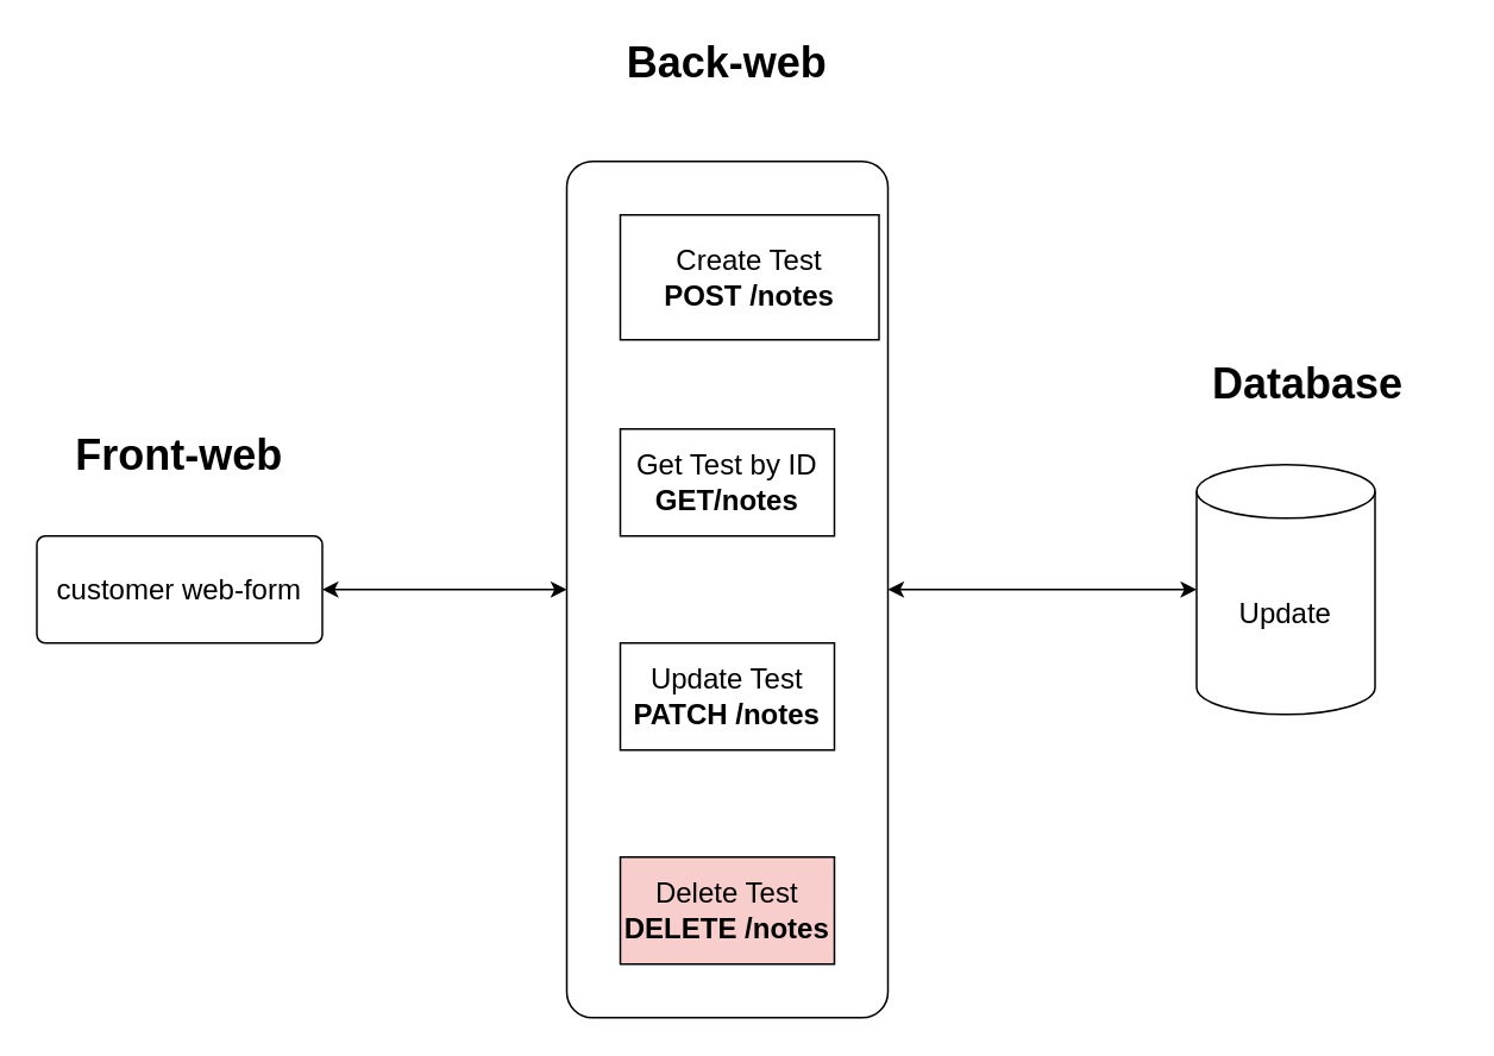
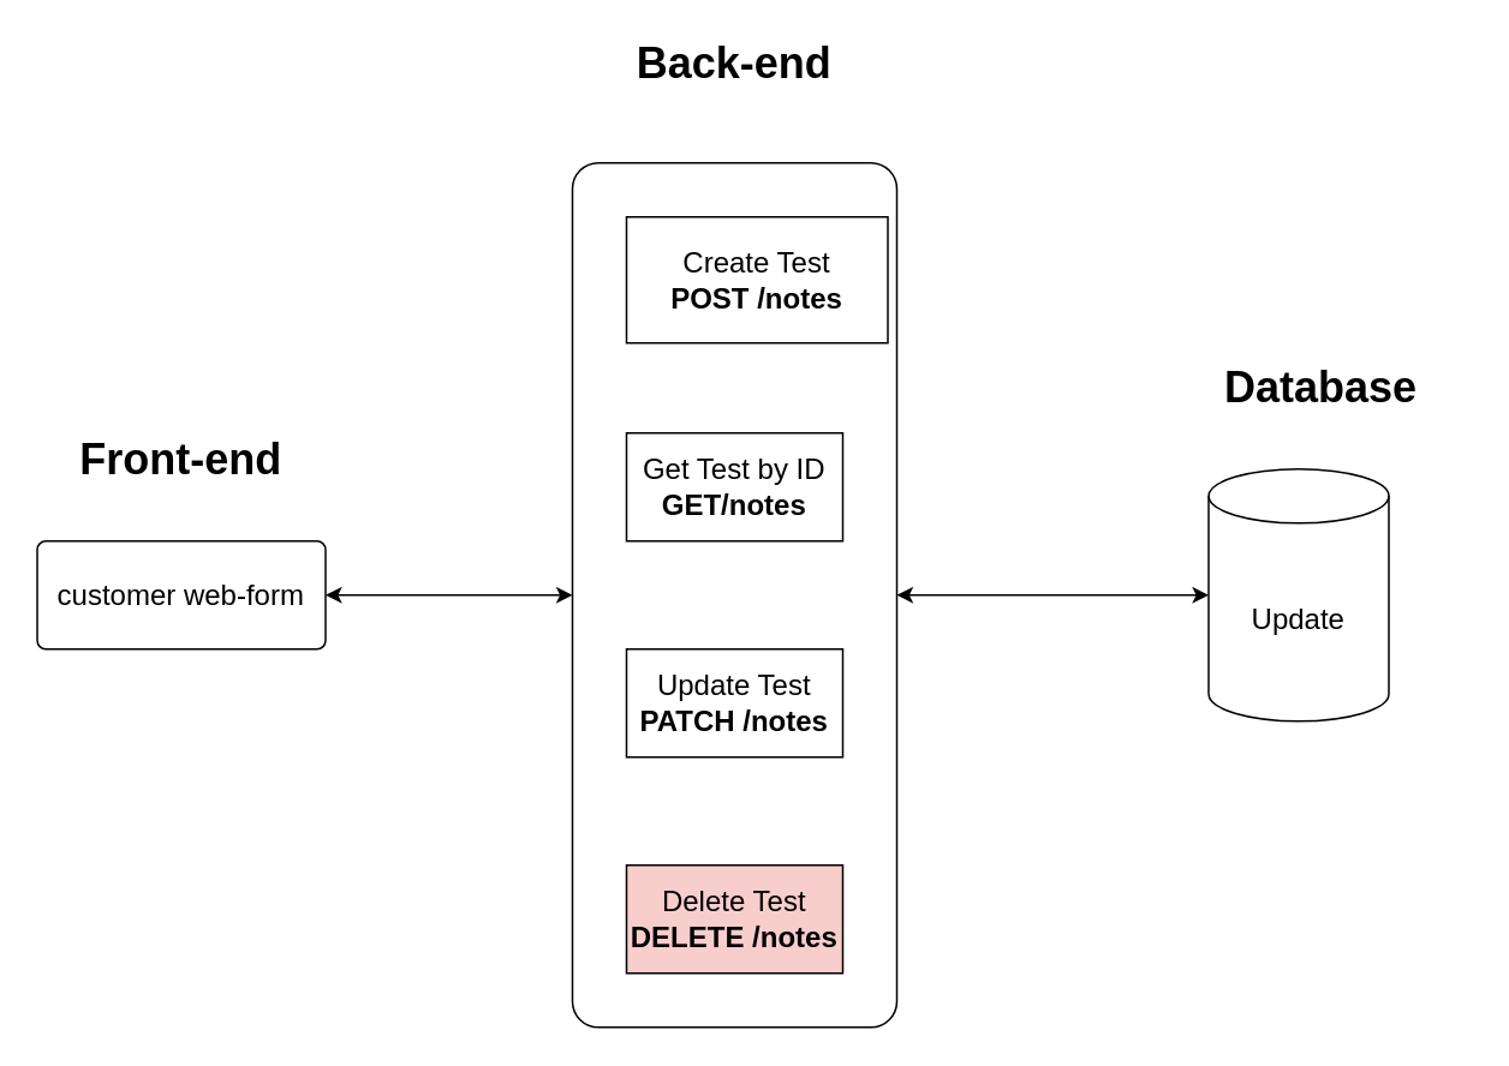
- <mxCell id="10" value="&lt;font style=&quot;font-size: 24px;&quot;&gt;Back-web&lt;/font&gt;" style="text;html=1;align=center;verticalAlign=middle;whiteSpace=wrap;rounded=0;fontStyle=1" vertex="1" parent="1"><mxGeometry x="342" y="20" width="130" height="30" as="geometry" /></mxCell>
+ <mxCell id="10" value="&lt;font style=&quot;font-size: 24px;&quot;&gt;Back-end&lt;/font&gt;" style="text;html=1;align=center;verticalAlign=middle;whiteSpace=wrap;rounded=0;fontStyle=1" vertex="1" parent="1"><mxGeometry x="342" y="20" width="130" height="30" as="geometry" /></mxCell>
- <mxCell id="9" value="&lt;font style=&quot;font-size: 24px;&quot;&gt;Front-web&lt;/font&gt;" style="text;html=1;align=center;verticalAlign=middle;whiteSpace=wrap;rounded=0;fontStyle=1" vertex="1" parent="1"><mxGeometry x="35" y="240" width="130" height="30" as="geometry" /></mxCell>
+ <mxCell id="9" value="&lt;font style=&quot;font-size: 24px;&quot;&gt;Front-end&lt;/font&gt;" style="text;html=1;align=center;verticalAlign=middle;whiteSpace=wrap;rounded=0;fontStyle=1" vertex="1" parent="1"><mxGeometry x="35" y="240" width="130" height="30" as="geometry" /></mxCell>
